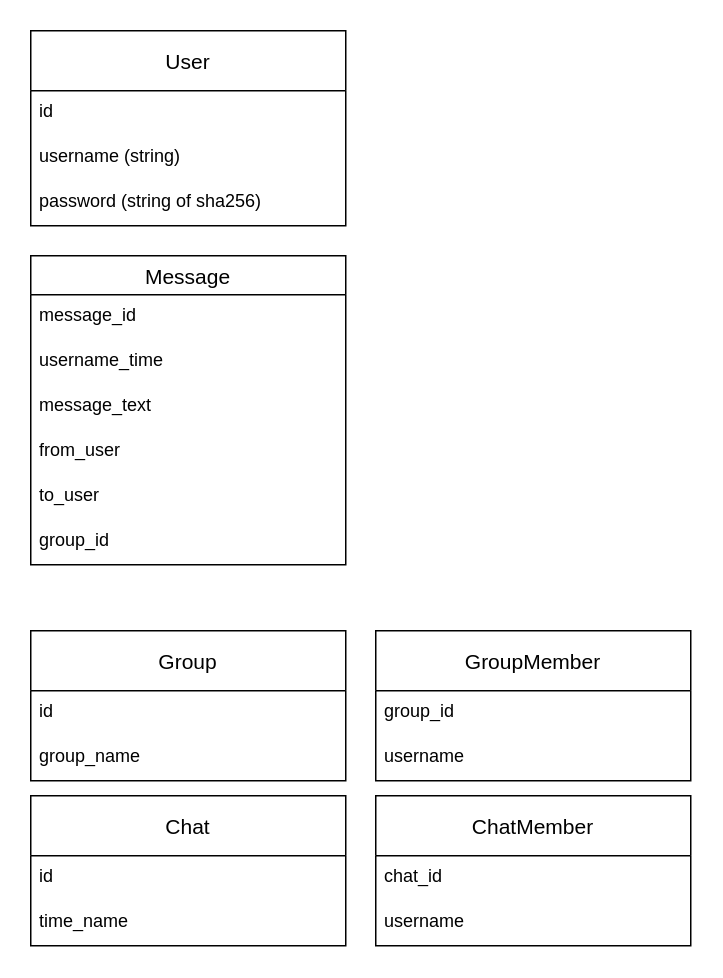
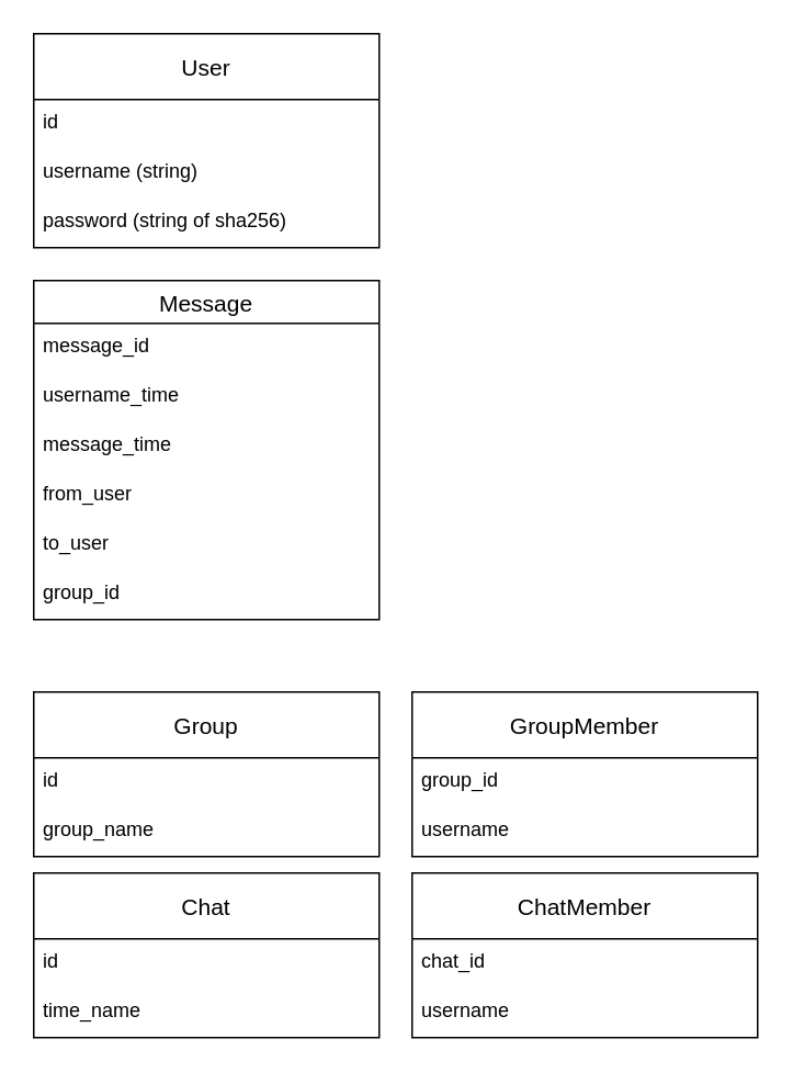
- <mxCell id="21" value="message_text" style="text;strokeColor=none;fillColor=none;spacingLeft=4;spacingRight=4;overflow=hidden;rotatable=0;points=[[0,0.5],[1,0.5]];portConstraint=eastwest;fontSize=12;" parent="18" vertex="1"><mxGeometry y="86" width="210" height="30" as="geometry" /></mxCell>
+ <mxCell id="21" value="message_time" style="text;strokeColor=none;fillColor=none;spacingLeft=4;spacingRight=4;overflow=hidden;rotatable=0;points=[[0,0.5],[1,0.5]];portConstraint=eastwest;fontSize=12;" parent="18" vertex="1"><mxGeometry y="86" width="210" height="30" as="geometry" /></mxCell>
